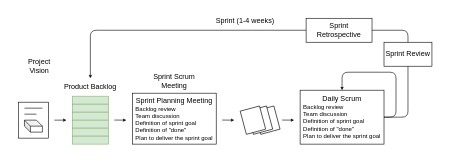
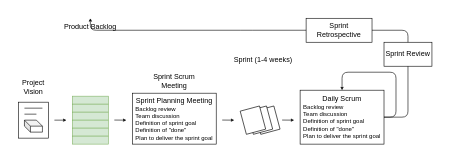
- <mxCell id="30" value="Sprint (1-4 weeks)" style="text;html=1;align=center;verticalAlign=middle;resizable=0;points=[];autosize=1;strokeColor=none;fillColor=none;fontSize=12;" parent="1" vertex="1"><mxGeometry x="347.55" y="20" width="120" height="30" as="geometry" /></mxCell>
+ <mxCell id="30" value="Sprint (1-4 weeks)" style="text;html=1;align=center;verticalAlign=middle;resizable=0;points=[];autosize=1;strokeColor=none;fillColor=none;fontSize=12;" parent="1" vertex="1"><mxGeometry x="377.55" y="85" width="120" height="30" as="geometry" /></mxCell>
- <mxCell id="9" value="Project&lt;br&gt;Vision" style="text;html=1;strokeColor=none;fillColor=none;align=center;verticalAlign=middle;whiteSpace=wrap;rounded=0;" parent="1" vertex="1"><mxGeometry x="40" y="95" width="50" height="30" as="geometry" /></mxCell>
+ <mxCell id="9" value="Project&lt;br&gt;Vision" style="text;html=1;strokeColor=none;fillColor=none;align=center;verticalAlign=middle;whiteSpace=wrap;rounded=0;" parent="1" vertex="1"><mxGeometry x="30" y="130" width="50" height="30" as="geometry" /></mxCell>
- <mxCell id="3" value="Product&amp;nbsp;Backlog" style="text;html=1;strokeColor=none;fillColor=none;align=center;verticalAlign=middle;whiteSpace=wrap;rounded=0;" parent="1" vertex="1"><mxGeometry x="105" y="130" width="90" height="30" as="geometry" /></mxCell>
+ <mxCell id="3" value="Product&amp;nbsp;Backlog" style="text;html=1;strokeColor=none;fillColor=none;align=center;verticalAlign=middle;whiteSpace=wrap;rounded=0;" parent="1" vertex="1"><mxGeometry x="105" y="30" width="90" height="30" as="geometry" /></mxCell>
